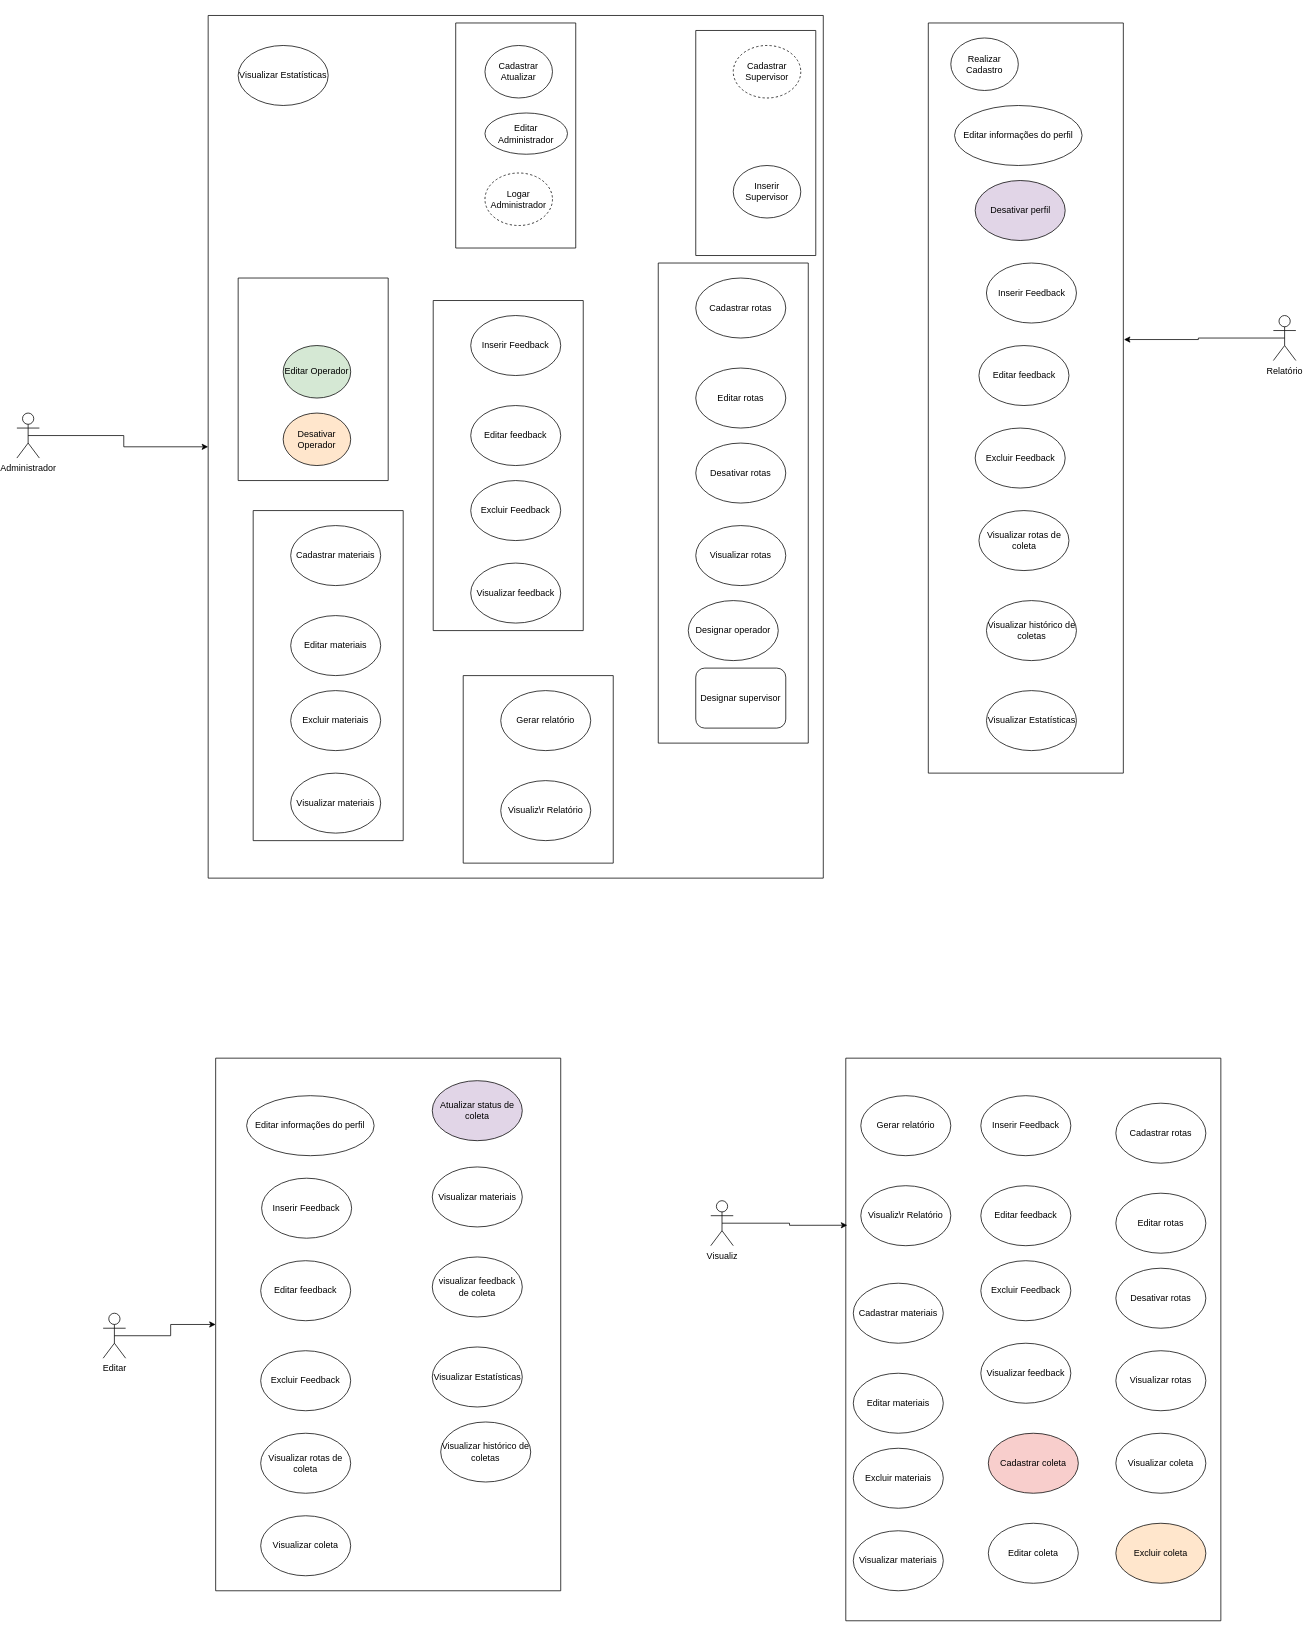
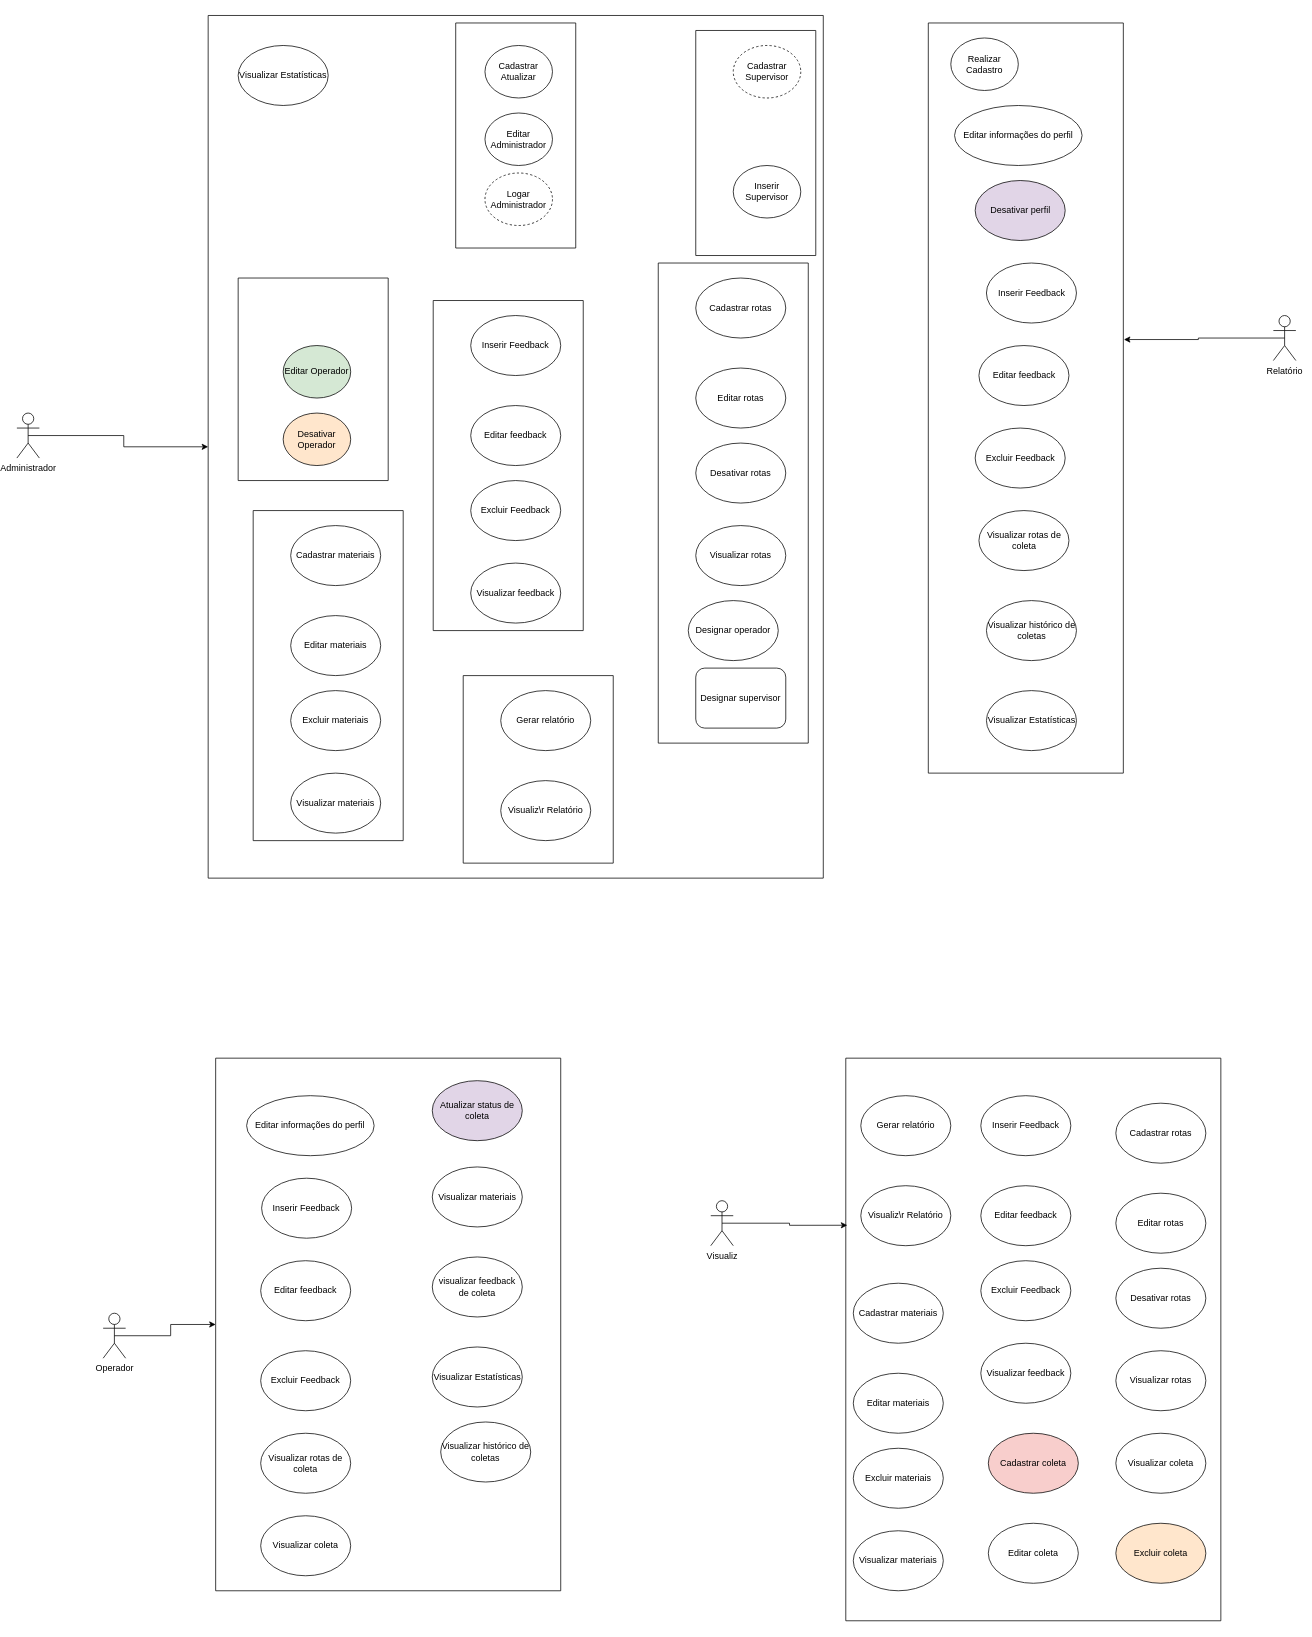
- <mxCell id="80" value="Editar Administrador" style="ellipse;whiteSpace=wrap;html=1;" vertex="1" parent="1"><mxGeometry x="644" y="150" width="110" height="55" as="geometry" /></mxCell>
+ <mxCell id="80" value="Editar Administrador" style="ellipse;whiteSpace=wrap;html=1;" vertex="1" parent="1"><mxGeometry x="644" y="150" width="90" height="70" as="geometry" /></mxCell>
- <mxCell id="44" value="Editar&lt;div&gt;&lt;br&gt;&lt;/div&gt;" style="shape=umlActor;verticalLabelPosition=bottom;verticalAlign=top;html=1;outlineConnect=0;" vertex="1" parent="1"><mxGeometry x="135" y="1750" width="30" height="60" as="geometry" /></mxCell>
+ <mxCell id="44" value="Operador&lt;div&gt;&lt;br&gt;&lt;/div&gt;" style="shape=umlActor;verticalLabelPosition=bottom;verticalAlign=top;html=1;outlineConnect=0;" vertex="1" parent="1"><mxGeometry x="135" y="1750" width="30" height="60" as="geometry" /></mxCell>
